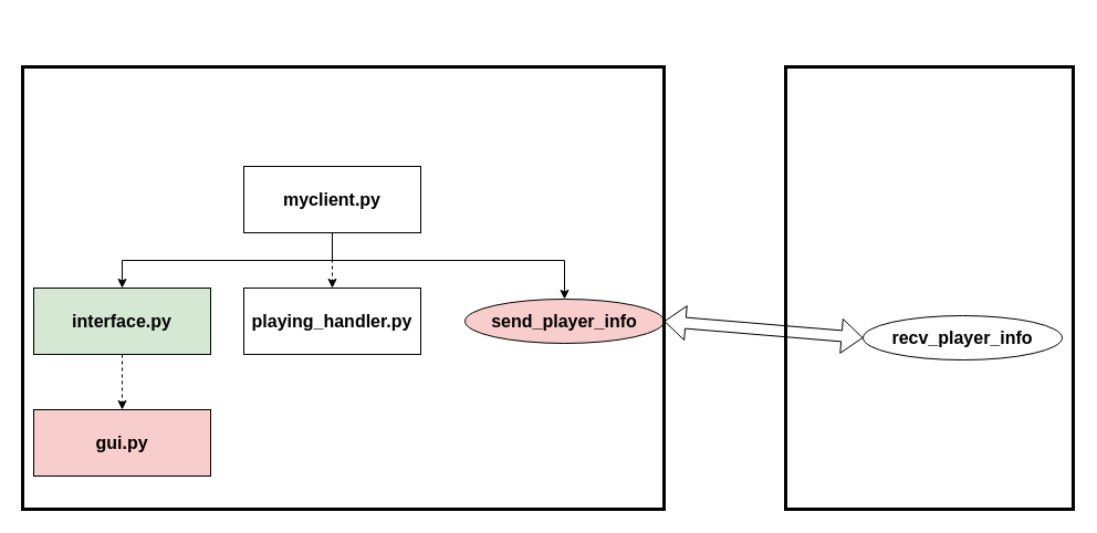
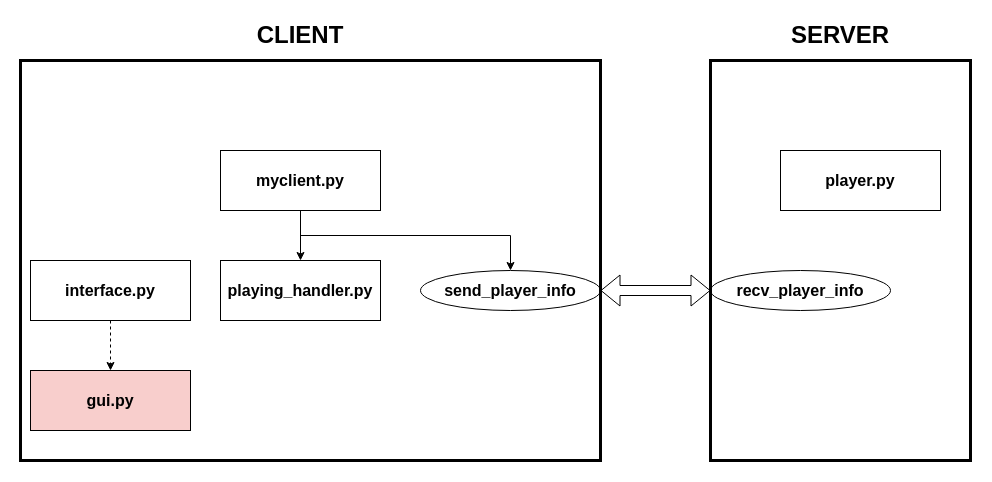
+ <mxCell id="15" value="&lt;b&gt;&lt;font style=&quot;font-size: 24px;&quot;&gt;CLIENT&lt;/font&gt;&lt;/b&gt;" style="text;html=1;align=center;verticalAlign=middle;whiteSpace=wrap;rounded=0;" vertex="1" parent="1"><mxGeometry x="270" y="20" width="60" height="30" as="geometry" /></mxCell>
+ <mxCell id="17" value="&lt;b&gt;&lt;font style=&quot;font-size: 24px;&quot;&gt;SERVER&lt;/font&gt;&lt;/b&gt;" style="text;html=1;align=center;verticalAlign=middle;whiteSpace=wrap;rounded=0;" vertex="1" parent="1"><mxGeometry x="810" y="20" width="60" height="30" as="geometry" /></mxCell>
+ <mxCell id="10" value="&lt;b&gt;&lt;font style=&quot;font-size: 16px;&quot;&gt;player.py&lt;/font&gt;&lt;/b&gt;" style="rounded=0;whiteSpace=wrap;html=1;" vertex="1" parent="1"><mxGeometry x="780" y="150" width="160" height="60" as="geometry" /></mxCell>
- <mxCell id="6" style="edgeStyle=orthogonalEdgeStyle;rounded=0;orthogonalLoop=1;jettySize=auto;html=1;exitX=0.5;exitY=1;exitDx=0;exitDy=0;entryX=0.5;entryY=0;entryDx=0;entryDy=0;" edge="1" parent="1" source="7" target="3"><mxGeometry relative="1" as="geometry" /></mxCell>
- <mxCell id="4" style="edgeStyle=orthogonalEdgeStyle;rounded=0;orthogonalLoop=1;jettySize=auto;html=1;exitX=0.5;exitY=1;exitDx=0;exitDy=0;entryX=0.5;entryY=0;entryDx=0;entryDy=0;dashed=1;" parent="1" source="7" target="9" edge="1"><mxGeometry relative="1" as="geometry" /></mxCell>
+ <mxCell id="4" style="edgeStyle=orthogonalEdgeStyle;rounded=0;orthogonalLoop=1;jettySize=auto;html=1;exitX=0.5;exitY=1;exitDx=0;exitDy=0;entryX=0.5;entryY=0;entryDx=0;entryDy=0;" parent="1" source="7" target="9" edge="1"><mxGeometry relative="1" as="geometry" /></mxCell>
- <mxCell id="3" value="&lt;b&gt;&lt;font style=&quot;font-size: 16px;&quot;&gt;interface.py&lt;/font&gt;&lt;/b&gt;" style="rounded=0;whiteSpace=wrap;html=1;fillColor=#d5e8d4;" parent="1" vertex="1"><mxGeometry x="30" y="260" width="160" height="60" as="geometry" /></mxCell>
+ <mxCell id="3" value="&lt;b&gt;&lt;font style=&quot;font-size: 16px;&quot;&gt;interface.py&lt;/font&gt;&lt;/b&gt;" style="rounded=0;whiteSpace=wrap;html=1;" parent="1" vertex="1"><mxGeometry x="30" y="260" width="160" height="60" as="geometry" /></mxCell>
- <mxCell id="12" value="&lt;b&gt;&lt;font style=&quot;font-size: 16px;&quot;&gt;send_player_info&lt;/font&gt;&lt;/b&gt;" style="ellipse;whiteSpace=wrap;html=1;fillColor=#f8cecc;" vertex="1" parent="1"><mxGeometry x="420" y="270" width="180" height="40" as="geometry" /></mxCell>
+ <mxCell id="12" value="&lt;b&gt;&lt;font style=&quot;font-size: 16px;&quot;&gt;send_player_info&lt;/font&gt;&lt;/b&gt;" style="ellipse;whiteSpace=wrap;html=1;" vertex="1" parent="1"><mxGeometry x="420" y="270" width="180" height="40" as="geometry" /></mxCell>
- <mxCell id="11" value="&lt;b&gt;&lt;font style=&quot;font-size: 16px;&quot;&gt;recv_player_info&lt;/font&gt;&lt;/b&gt;" style="ellipse;whiteSpace=wrap;html=1;" vertex="1" parent="1"><mxGeometry x="780" y="285" width="180" height="40" as="geometry" /></mxCell>
+ <mxCell id="11" value="&lt;b&gt;&lt;font style=&quot;font-size: 16px;&quot;&gt;recv_player_info&lt;/font&gt;&lt;/b&gt;" style="ellipse;whiteSpace=wrap;html=1;" vertex="1" parent="1"><mxGeometry x="710" y="270" width="180" height="40" as="geometry" /></mxCell>
